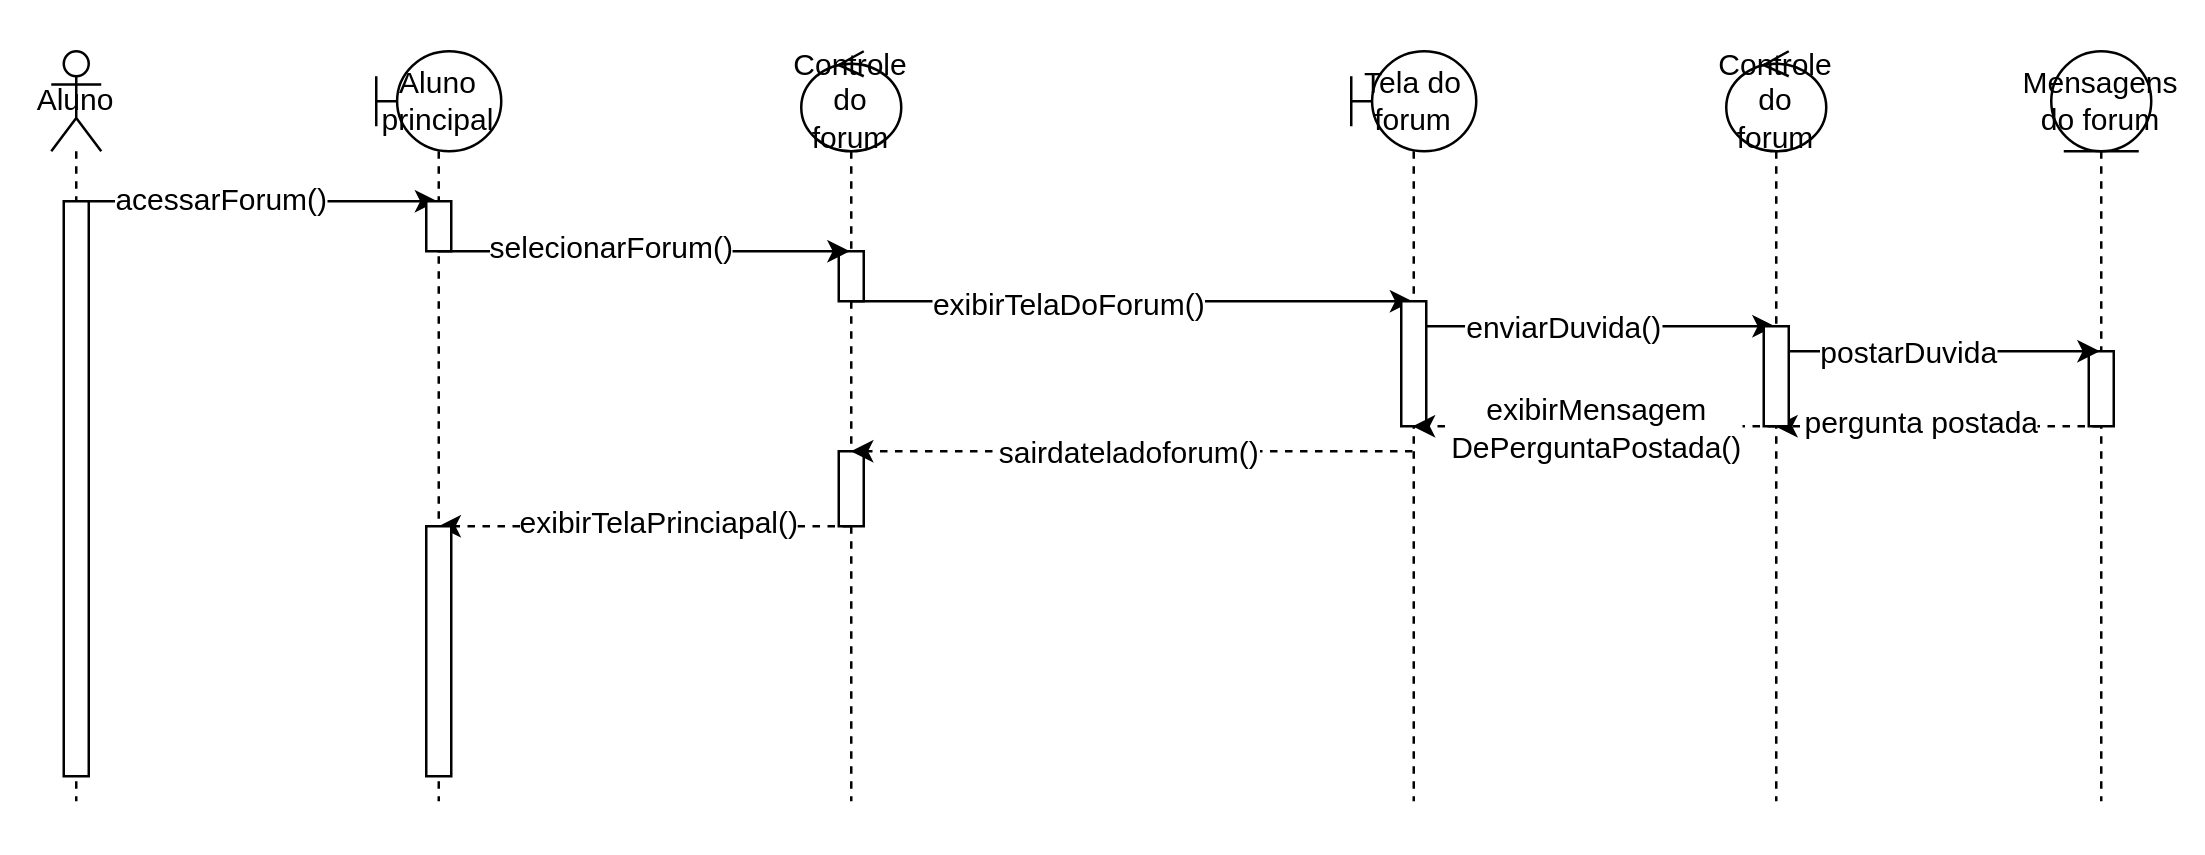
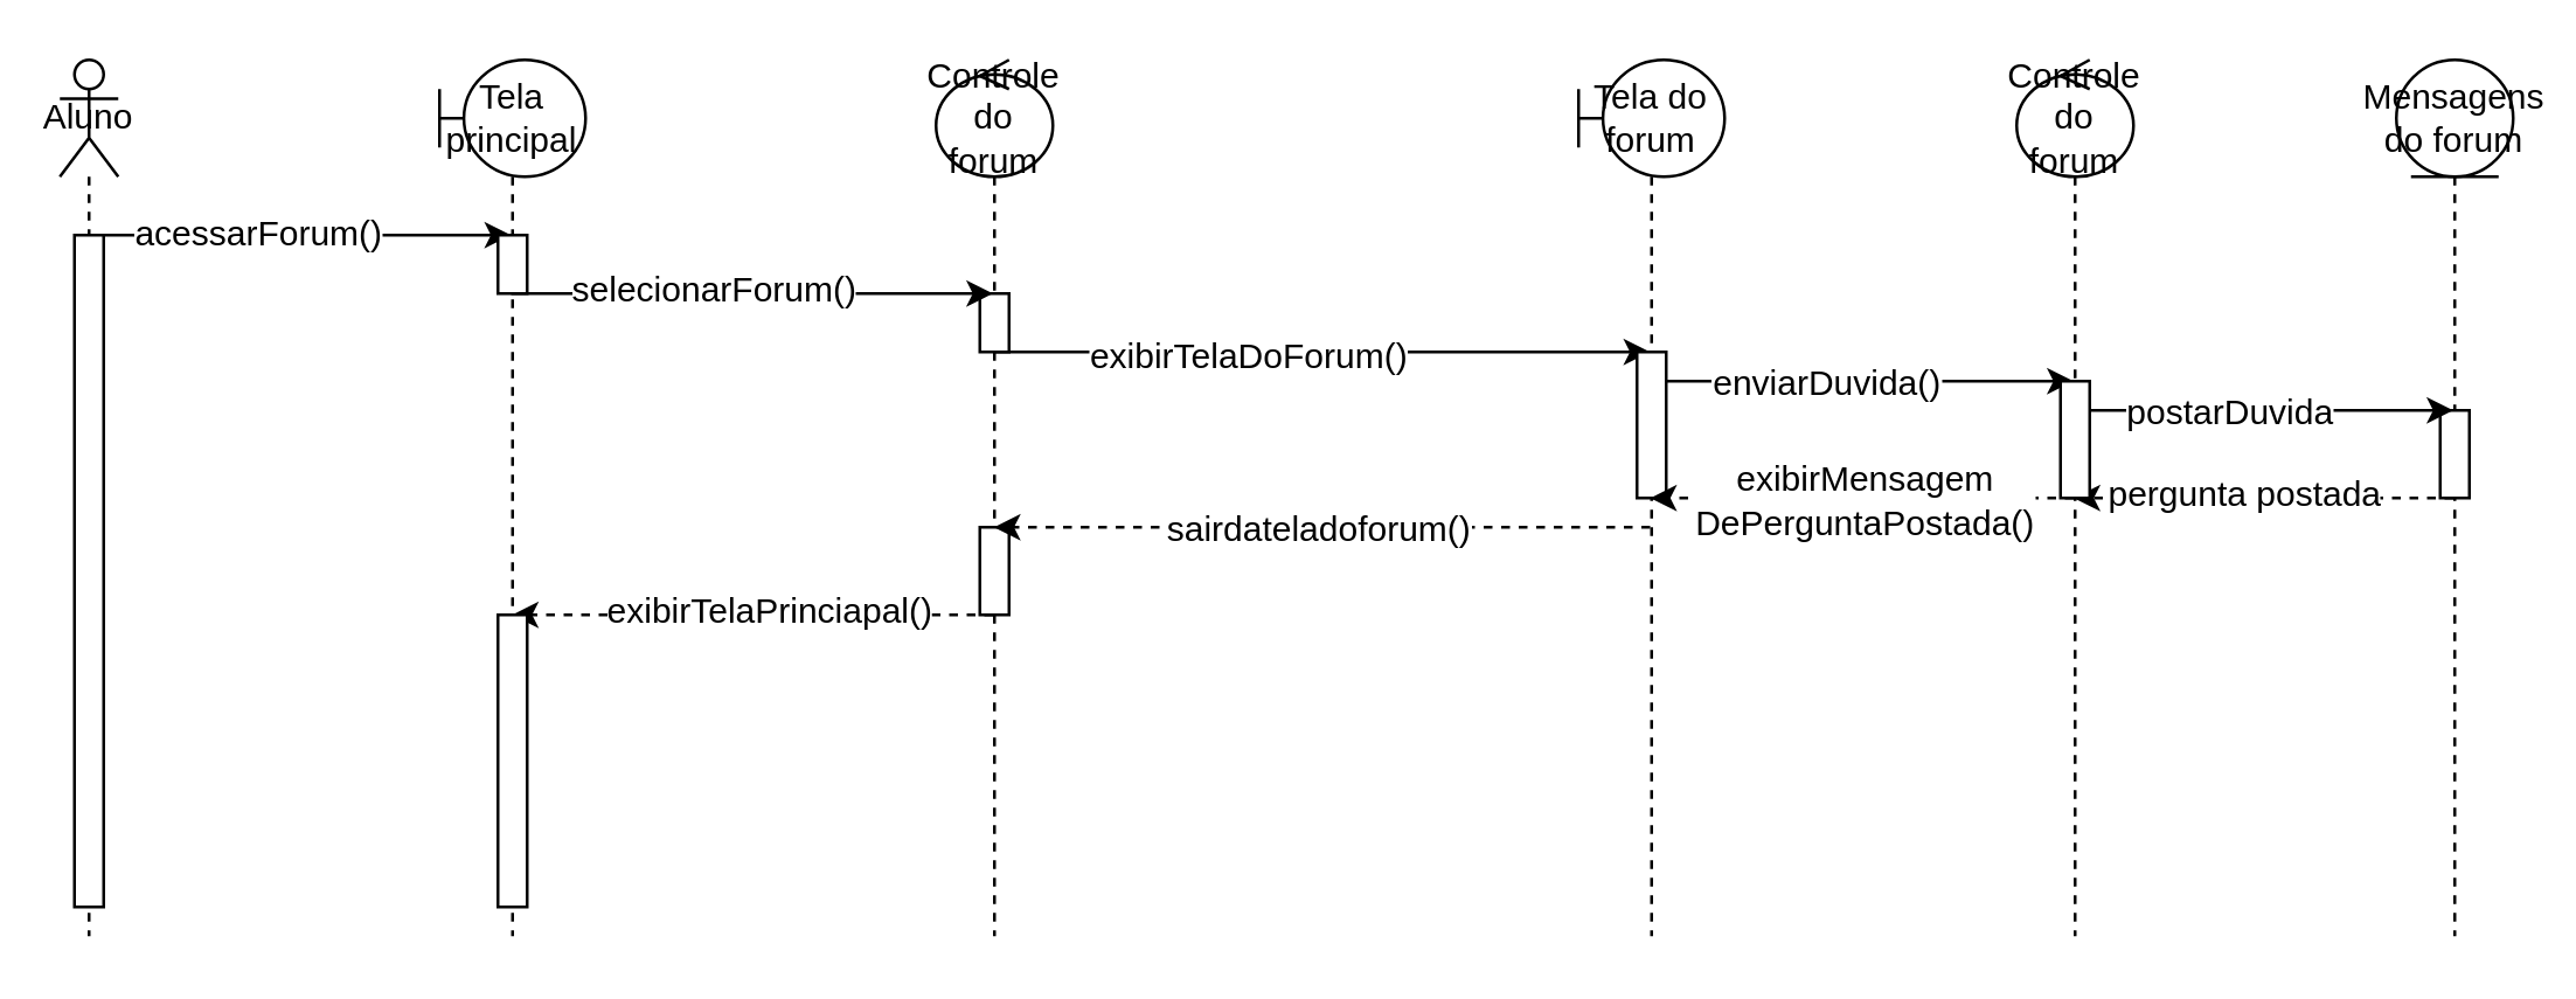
- <mxCell id="15" value="Aluno principal" style="shape=umlLifeline;perimeter=lifelinePerimeter;whiteSpace=wrap;html=1;container=1;dropTarget=0;collapsible=0;recursiveResize=0;outlineConnect=0;portConstraint=eastwest;newEdgeStyle={&quot;curved&quot;:0,&quot;rounded&quot;:0};participant=umlBoundary;strokeColor=default;align=center;verticalAlign=middle;fontFamily=Helvetica;fontSize=12;fontColor=default;fillColor=default;" vertex="1" parent="1"><mxGeometry x="150" y="20" width="50" height="300" as="geometry" /></mxCell>
+ <mxCell id="15" value="Tela principal" style="shape=umlLifeline;perimeter=lifelinePerimeter;whiteSpace=wrap;html=1;container=1;dropTarget=0;collapsible=0;recursiveResize=0;outlineConnect=0;portConstraint=eastwest;newEdgeStyle={&quot;curved&quot;:0,&quot;rounded&quot;:0};participant=umlBoundary;strokeColor=default;align=center;verticalAlign=middle;fontFamily=Helvetica;fontSize=12;fontColor=default;fillColor=default;" vertex="1" parent="1"><mxGeometry x="150" y="20" width="50" height="300" as="geometry" /></mxCell>
